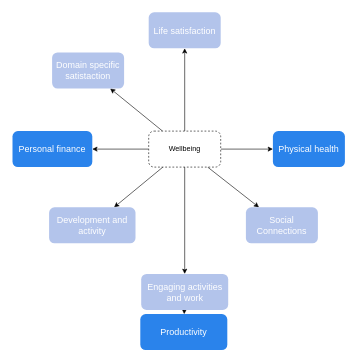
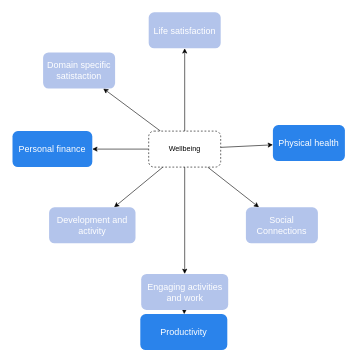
- <mxCell id="15" value="Domain specific satistaction" style="rounded=1;whiteSpace=wrap;html=1;fillColor=#B3C4EB;fontColor=#ffffff;strokeColor=none;fontSize=15;" vertex="1" parent="1"><mxGeometry x="86" y="87" width="120" height="60" as="geometry" /></mxCell>
+ <mxCell id="15" value="Domain specific satistaction" style="rounded=1;whiteSpace=wrap;html=1;fillColor=#B3C4EB;fontColor=#ffffff;strokeColor=none;fontSize=15;" vertex="1" parent="1"><mxGeometry x="71" y="87" width="120" height="60" as="geometry" /></mxCell>
- <mxCell id="10" value="Physical health" style="rounded=1;whiteSpace=wrap;html=1;fillColor=#2a83eb;fontColor=#ffffff;strokeColor=none;fontSize=15;" vertex="1" parent="1"><mxGeometry x="454" y="218" width="120" height="60" as="geometry" /></mxCell>
+ <mxCell id="10" value="Physical health" style="rounded=1;whiteSpace=wrap;html=1;fillColor=#2a83eb;fontColor=#ffffff;strokeColor=none;fontSize=15;" vertex="1" parent="1"><mxGeometry x="454" y="208" width="120" height="60" as="geometry" /></mxCell>
